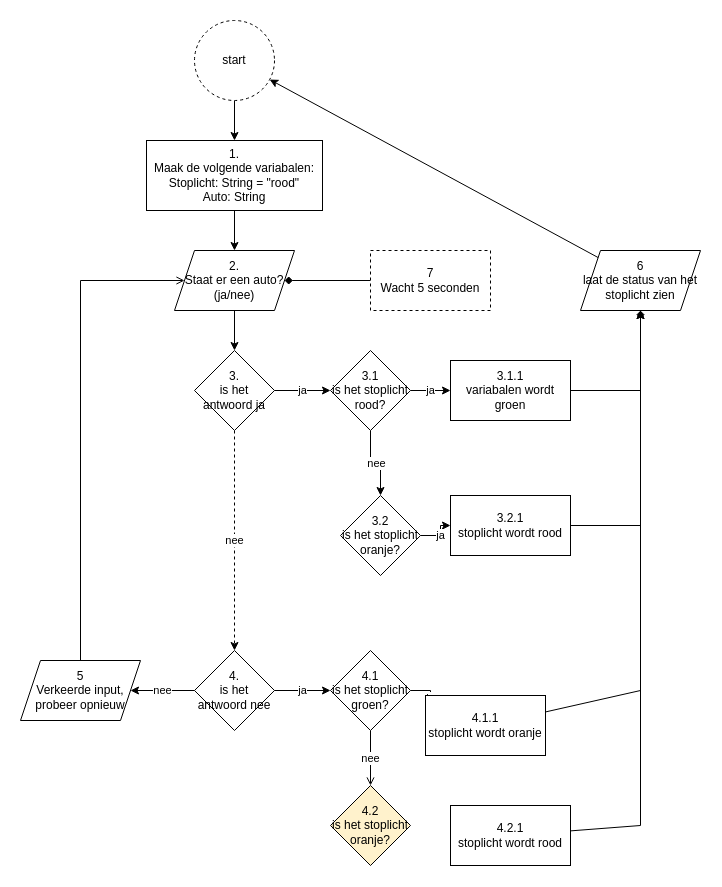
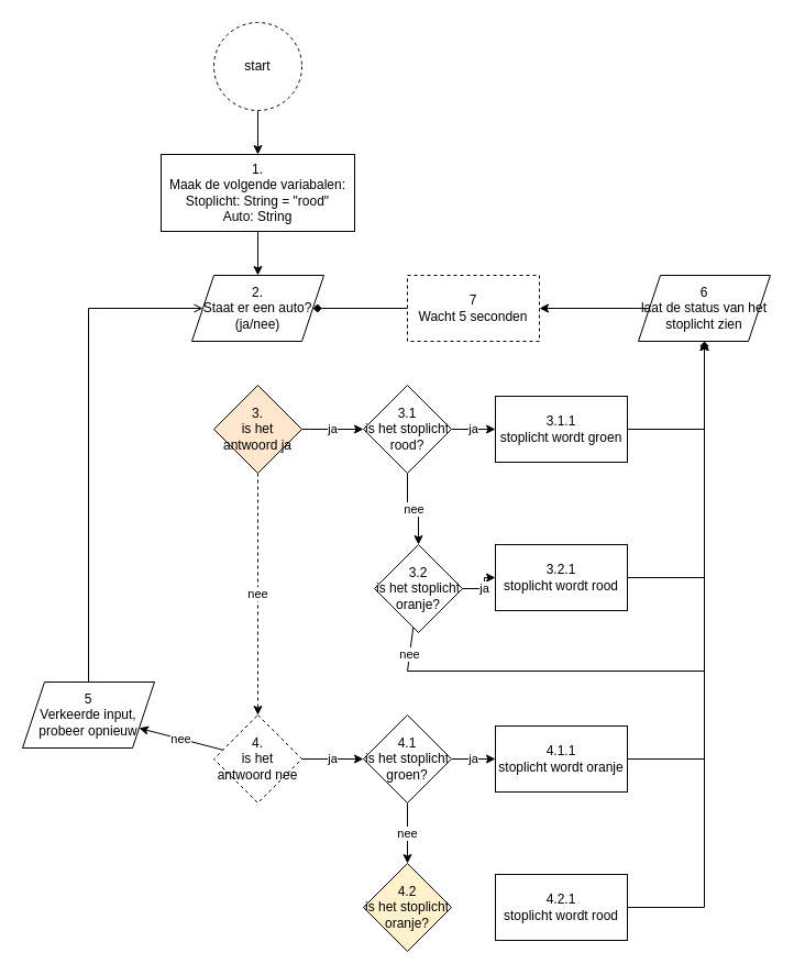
- <mxCell id="28" value="" style="endArrow=classic;html=1;rounded=0;" edge="1" parent="1" source="21" target="3"><mxGeometry width="50" height="50" relative="1" as="geometry"><mxPoint x="590" y="280" as="sourcePoint" /><mxPoint x="284" y="280" as="targetPoint" /></mxGeometry></mxCell>
+ <mxCell id="28" value="" style="endArrow=classic;html=1;rounded=0;" edge="1" parent="1" source="21" target="29"><mxGeometry width="50" height="50" relative="1" as="geometry"><mxPoint x="590" y="280" as="sourcePoint" /><mxPoint x="284" y="280" as="targetPoint" /></mxGeometry></mxCell>
- <mxCell id="6" value="" style="edgeStyle=orthogonalEdgeStyle;rounded=0;orthogonalLoop=1;jettySize=auto;html=1;" edge="1" parent="1" source="7" target="9"><mxGeometry relative="1" as="geometry" /></mxCell>
- <mxCell id="9" value="3.&lt;br&gt;is het antwoord ja" style="rhombus;whiteSpace=wrap;html=1;" vertex="1" parent="1"><mxGeometry x="194" y="350" width="80" height="80" as="geometry" /></mxCell>
+ <mxCell id="9" value="3.&lt;br&gt;is het antwoord ja" style="rhombus;whiteSpace=wrap;html=1;fillColor=#ffe6cc;" vertex="1" parent="1"><mxGeometry x="194" y="350" width="80" height="80" as="geometry" /></mxCell>
- <mxCell id="20" value="3.1.1&lt;br&gt;variabalen wordt groen" style="shape=label;whiteSpace=wrap;html=1;fixedSize=1;rounded=0;" vertex="1" parent="1"><mxGeometry x="450" y="360" width="120" height="60" as="geometry" /></mxCell>
+ <mxCell id="20" value="3.1.1&lt;br&gt;stoplicht wordt groen" style="shape=label;whiteSpace=wrap;html=1;fixedSize=1;rounded=0;" vertex="1" parent="1"><mxGeometry x="450" y="360" width="120" height="60" as="geometry" /></mxCell>
+ <mxCell id="27" value="nee" style="endArrow=classic;html=1;rounded=0;" edge="1" parent="1" source="24" target="21"><mxGeometry x="-0.919" width="50" height="50" relative="1" as="geometry"><mxPoint x="570" y="660" as="sourcePoint" /><mxPoint x="690" y="560" as="targetPoint" /><Array as="points"><mxPoint x="370" y="610" /><mxPoint x="640" y="610" /></Array><mxPoint as="offset" /></mxGeometry></mxCell>
- <mxCell id="14" value="5&lt;br&gt;Verkeerde input, probeer opnieuw" style="shape=parallelogram;perimeter=parallelogramPerimeter;whiteSpace=wrap;html=1;fixedSize=1;" vertex="1" parent="1"><mxGeometry x="20" y="660" width="120" height="60" as="geometry" /></mxCell>
+ <mxCell id="14" value="5&lt;br&gt;Verkeerde input, probeer opnieuw" style="shape=parallelogram;perimeter=parallelogramPerimeter;whiteSpace=wrap;html=1;fixedSize=1;" vertex="1" parent="1"><mxGeometry x="20" y="620" width="120" height="60" as="geometry" /></mxCell>
- <mxCell id="11" value="4.&lt;br&gt;is het antwoord nee" style="rhombus;whiteSpace=wrap;html=1;" vertex="1" parent="1"><mxGeometry x="194" y="650" width="80" height="80" as="geometry" /></mxCell>
+ <mxCell id="11" value="4.&lt;br&gt;is het antwoord nee" style="rhombus;whiteSpace=wrap;html=1;dashed=1;" vertex="1" parent="1"><mxGeometry x="194" y="650" width="80" height="80" as="geometry" /></mxCell>
- <mxCell id="33" value="4.1.1&lt;br&gt;stoplicht wordt oranje" style="shape=label;whiteSpace=wrap;html=1;fixedSize=1;rounded=0;" vertex="1" parent="1"><mxGeometry x="425" y="695" width="120" height="60" as="geometry" /></mxCell>
+ <mxCell id="33" value="4.1.1&lt;br&gt;stoplicht wordt oranje" style="shape=label;whiteSpace=wrap;html=1;fixedSize=1;rounded=0;" vertex="1" parent="1"><mxGeometry x="450" y="660" width="120" height="60" as="geometry" /></mxCell>
- <mxCell id="31" value="nee" style="edgeStyle=orthogonalEdgeStyle;rounded=0;orthogonalLoop=1;jettySize=auto;html=1;endArrow=open;" edge="1" parent="1" source="32" target="34"><mxGeometry relative="1" as="geometry" /></mxCell>
+ <mxCell id="31" value="nee" style="edgeStyle=orthogonalEdgeStyle;rounded=0;orthogonalLoop=1;jettySize=auto;html=1;" edge="1" parent="1" source="32" target="34"><mxGeometry relative="1" as="geometry" /></mxCell>
- <mxCell id="35" value="4.2.1&lt;br&gt;stoplicht wordt rood" style="shape=label;whiteSpace=wrap;html=1;fixedSize=1;rounded=0;" vertex="1" parent="1"><mxGeometry x="450" y="805" width="120" height="60" as="geometry" /></mxCell>
+ <mxCell id="35" value="4.2.1&lt;br&gt;stoplicht wordt rood" style="shape=label;whiteSpace=wrap;html=1;fixedSize=1;rounded=0;" vertex="1" parent="1"><mxGeometry x="450" y="795" width="120" height="60" as="geometry" /></mxCell>
